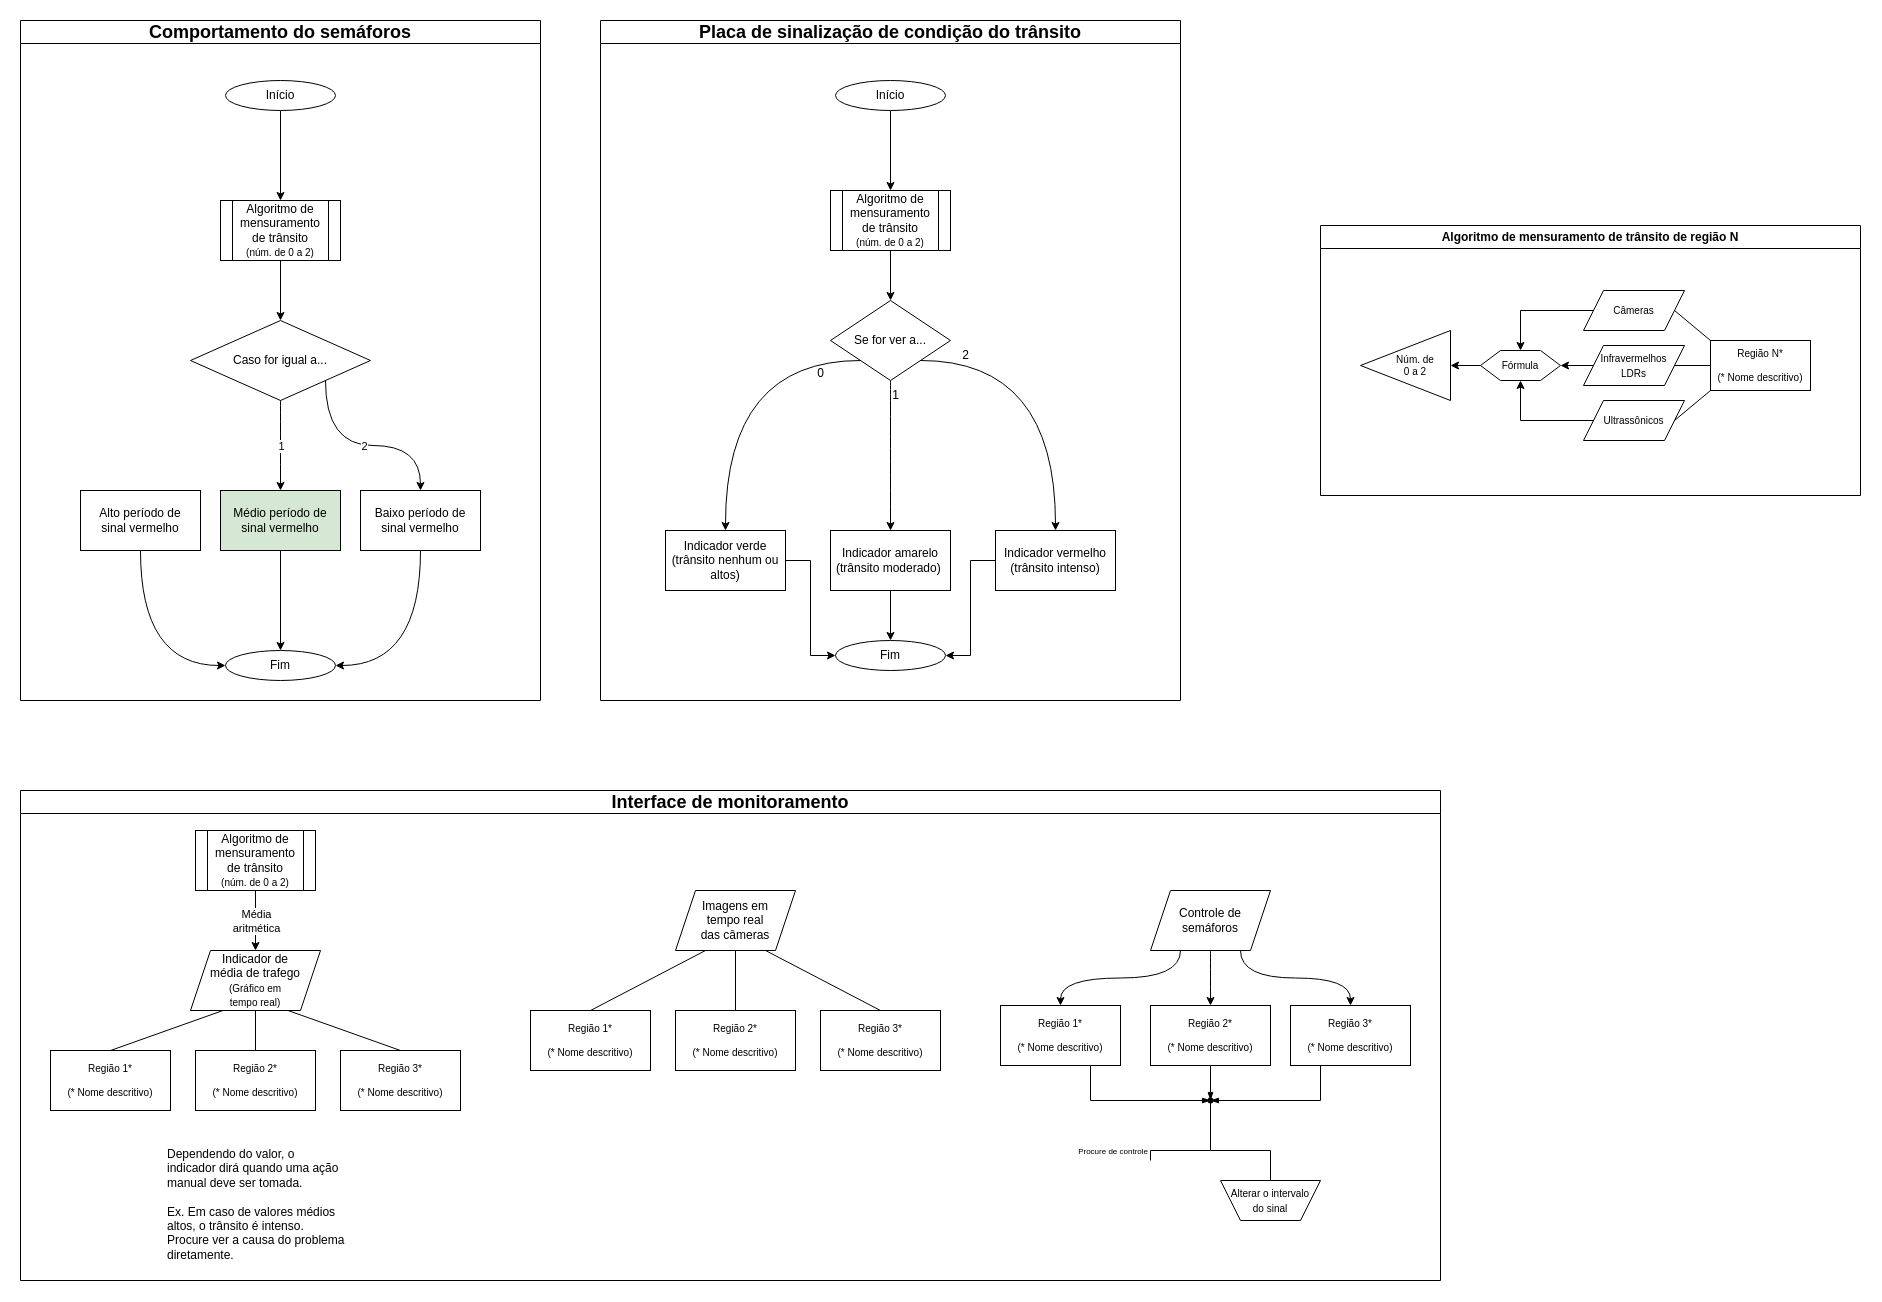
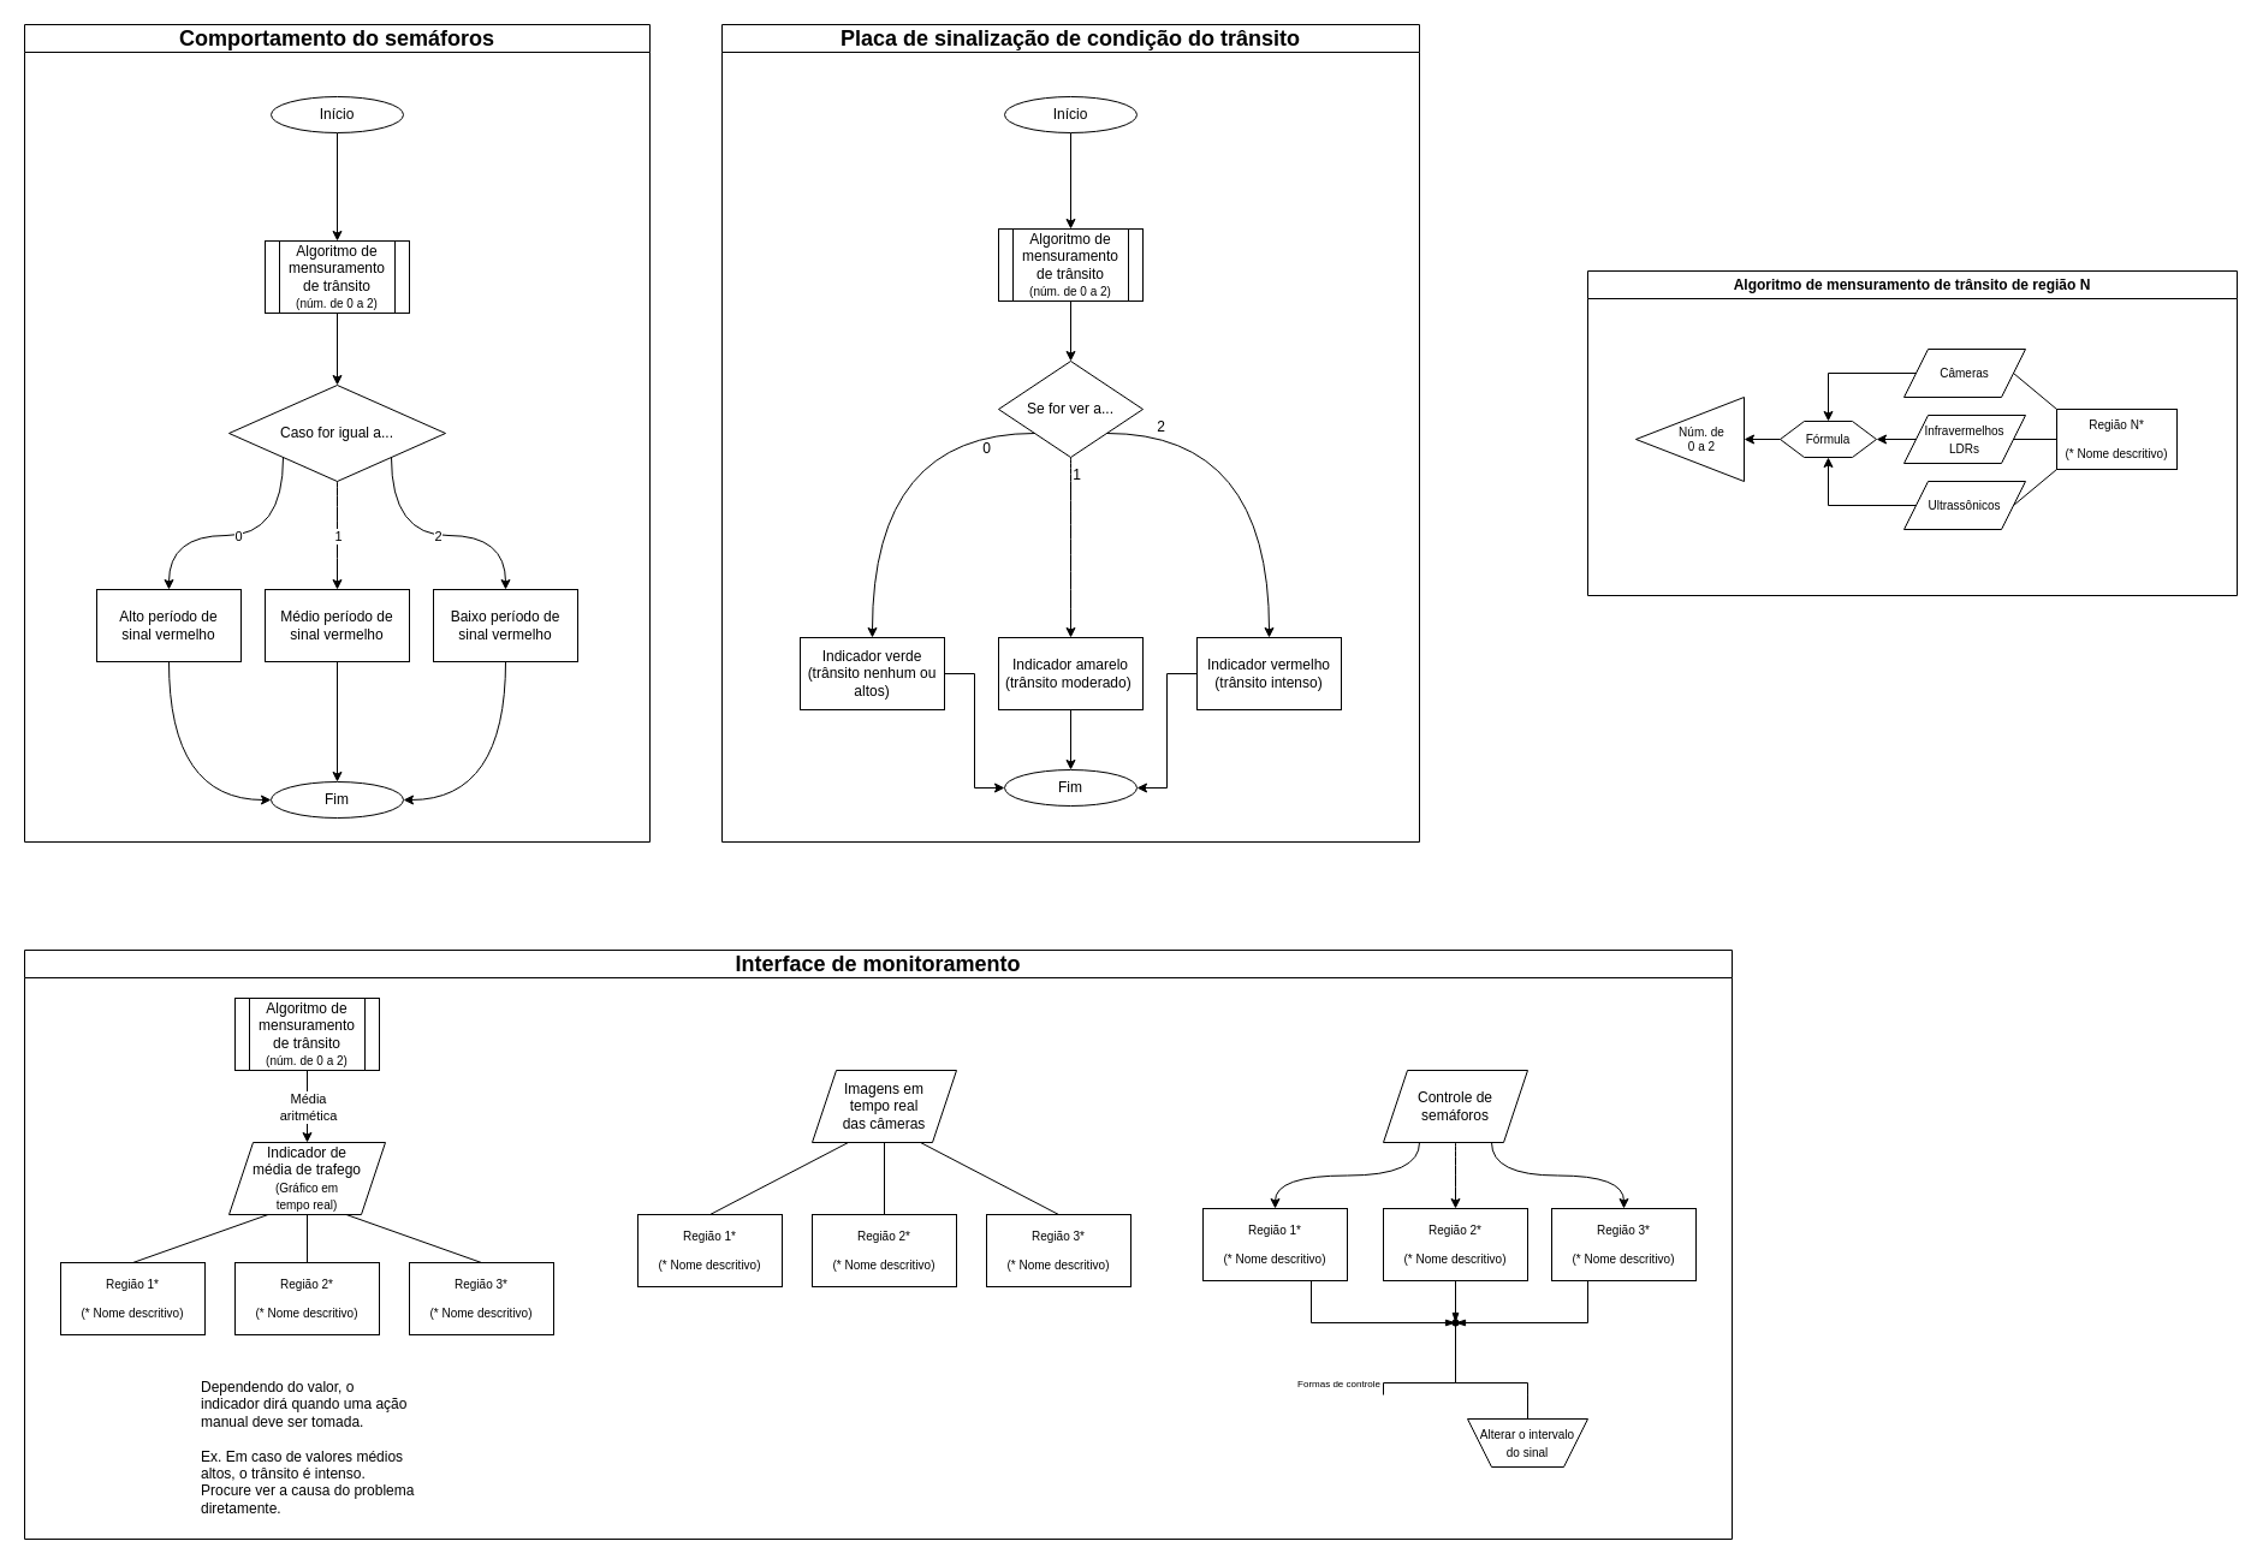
+ <mxCell id="15" value="" style="endArrow=classic;html=1;rounded=0;exitX=0;exitY=1;exitDx=0;exitDy=0;entryX=0.5;entryY=0;entryDx=0;entryDy=0;edgeStyle=orthogonalEdgeStyle;curved=1;" edge="1" parent="2" source="8" target="10"><mxGeometry relative="1" as="geometry"><mxPoint x="250" y="440" as="sourcePoint" /><mxPoint x="350" y="440" as="targetPoint" /></mxGeometry></mxCell>
+ <mxCell id="16" value="0" style="edgeLabel;resizable=0;html=1;;align=center;verticalAlign=middle;rounded=0;" connectable="0" vertex="1" parent="15"><mxGeometry relative="1" as="geometry" /></mxCell>
- <mxCell id="12" value="Médio período de&lt;div&gt;sinal vermelho&lt;/div&gt;" style="rounded=0;whiteSpace=wrap;html=1;fillColor=#d5e8d4;" vertex="1" parent="2"><mxGeometry x="200" y="470" width="120" height="60" as="geometry" /></mxCell>
+ <mxCell id="12" value="Médio período de&lt;div&gt;sinal vermelho&lt;/div&gt;" style="rounded=0;whiteSpace=wrap;html=1;" vertex="1" parent="2"><mxGeometry x="200" y="470" width="120" height="60" as="geometry" /></mxCell>
- <mxCell id="57" value="&lt;font style=&quot;font-size: 8px;&quot;&gt;Procure de controle&lt;/font&gt;" style="shape=curlyBracket;whiteSpace=wrap;html=1;rounded=0;labelPosition=left;verticalLabelPosition=middle;align=right;verticalAlign=middle;direction=south;size=0.5;" vertex="1" parent="40"><mxGeometry x="1130" y="350" width="120" height="20" as="geometry" /></mxCell>
+ <mxCell id="57" value="&lt;font style=&quot;font-size: 8px;&quot;&gt;Formas de controle&lt;/font&gt;" style="shape=curlyBracket;whiteSpace=wrap;html=1;rounded=0;labelPosition=left;verticalLabelPosition=middle;align=right;verticalAlign=middle;direction=south;size=0.5;" vertex="1" parent="40"><mxGeometry x="1130" y="350" width="120" height="20" as="geometry" /></mxCell>
